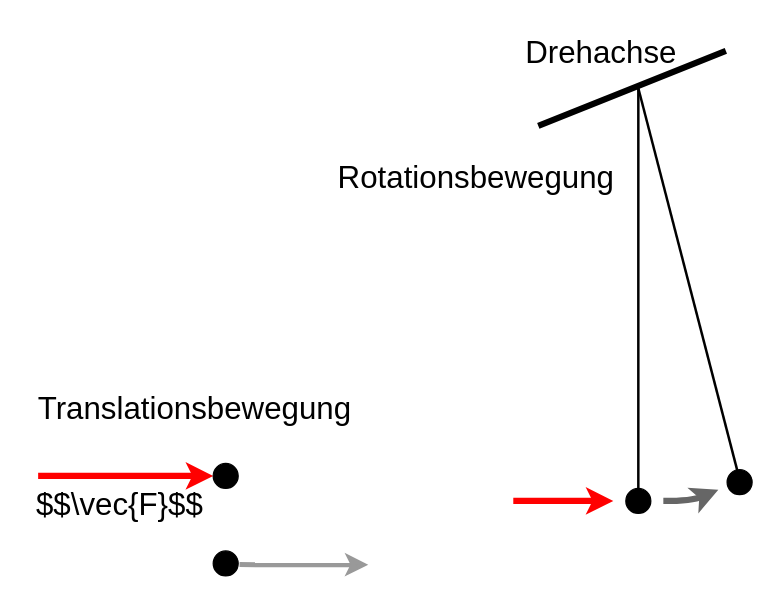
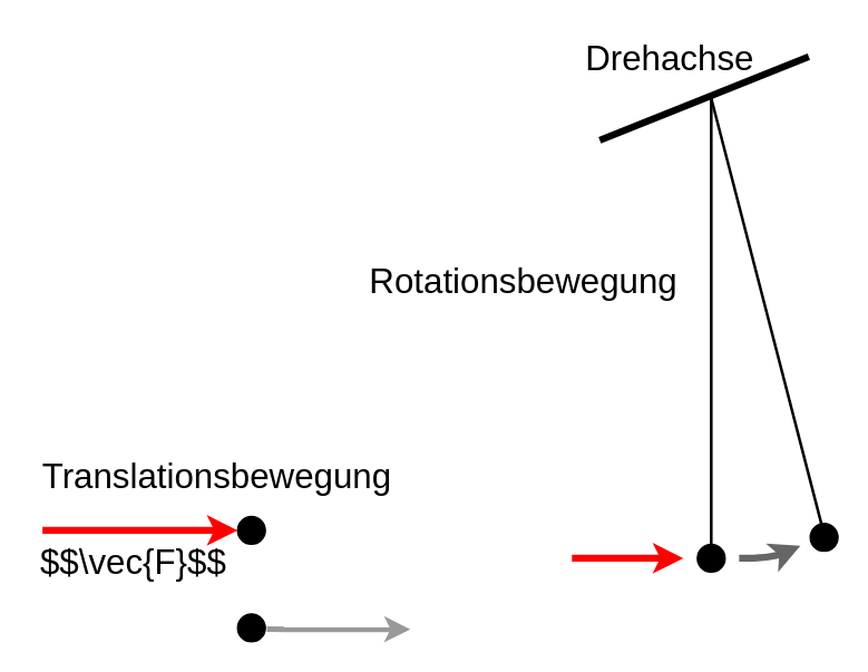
- <mxCell id="7" value="Rotationsbewegung" style="text;html=1;resizable=0;autosize=1;align=center;verticalAlign=middle;points=[];fillColor=none;strokeColor=none;rounded=0;fontSize=25;" vertex="1" parent="1"><mxGeometry x="260" y="120" width="240" height="40" as="geometry" /></mxCell>
+ <mxCell id="7" value="Rotationsbewegung" style="text;html=1;resizable=0;autosize=1;align=center;verticalAlign=middle;points=[];fillColor=none;strokeColor=none;rounded=0;fontSize=25;" vertex="1" parent="1"><mxGeometry x="255" y="180" width="240" height="40" as="geometry" /></mxCell>
- <mxCell id="6" value="Translationsbewegung" style="text;html=1;resizable=0;autosize=1;align=center;verticalAlign=middle;points=[];fillColor=none;strokeColor=none;rounded=0;fontSize=25;" vertex="1" parent="1"><mxGeometry x="20" y="305" width="270" height="40" as="geometry" /></mxCell>
+ <mxCell id="6" value="Translationsbewegung" style="text;html=1;resizable=0;autosize=1;align=center;verticalAlign=middle;points=[];fillColor=none;strokeColor=none;rounded=0;fontSize=25;" vertex="1" parent="1"><mxGeometry x="20" y="320" width="270" height="40" as="geometry" /></mxCell>
